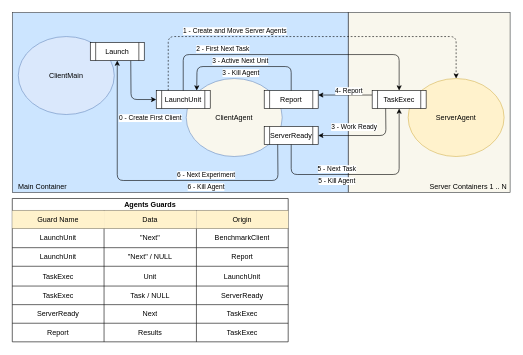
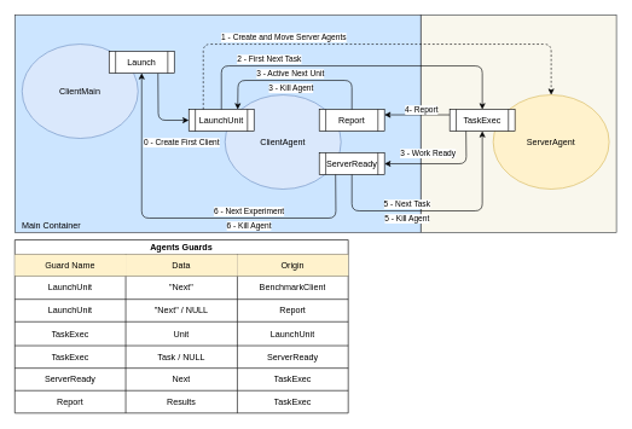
- <mxCell id="4" value="ClientAgent" style="ellipse;whiteSpace=wrap;html=1;fillColor=#f9f7ed;strokeColor=#6c8ebf;" parent="1" vertex="1"><mxGeometry x="310" y="130" width="160" height="130" as="geometry" /></mxCell>
+ <mxCell id="4" value="ClientAgent" style="ellipse;whiteSpace=wrap;html=1;fillColor=#dae8fc;strokeColor=#6c8ebf;" parent="1" vertex="1"><mxGeometry x="310" y="130" width="160" height="130" as="geometry" /></mxCell>
- <mxCell id="27" value="Server Containers 1 .. N" style="text;html=1;align=center;verticalAlign=middle;resizable=0;points=[];autosize=1;" parent="1" vertex="1"><mxGeometry x="710" y="300" width="140" height="20" as="geometry" /></mxCell>
